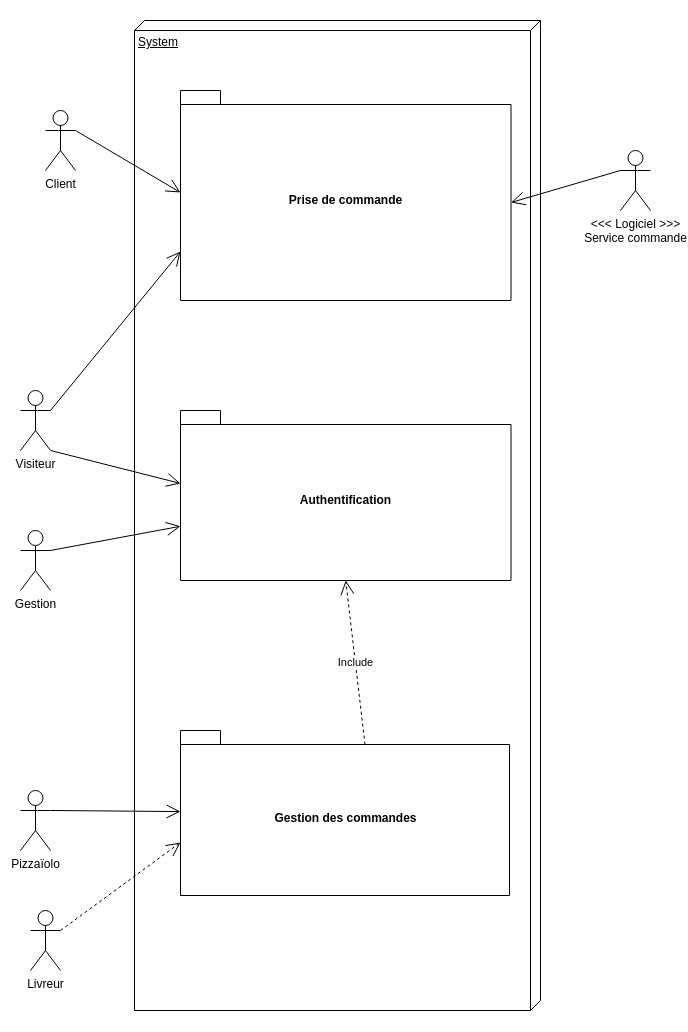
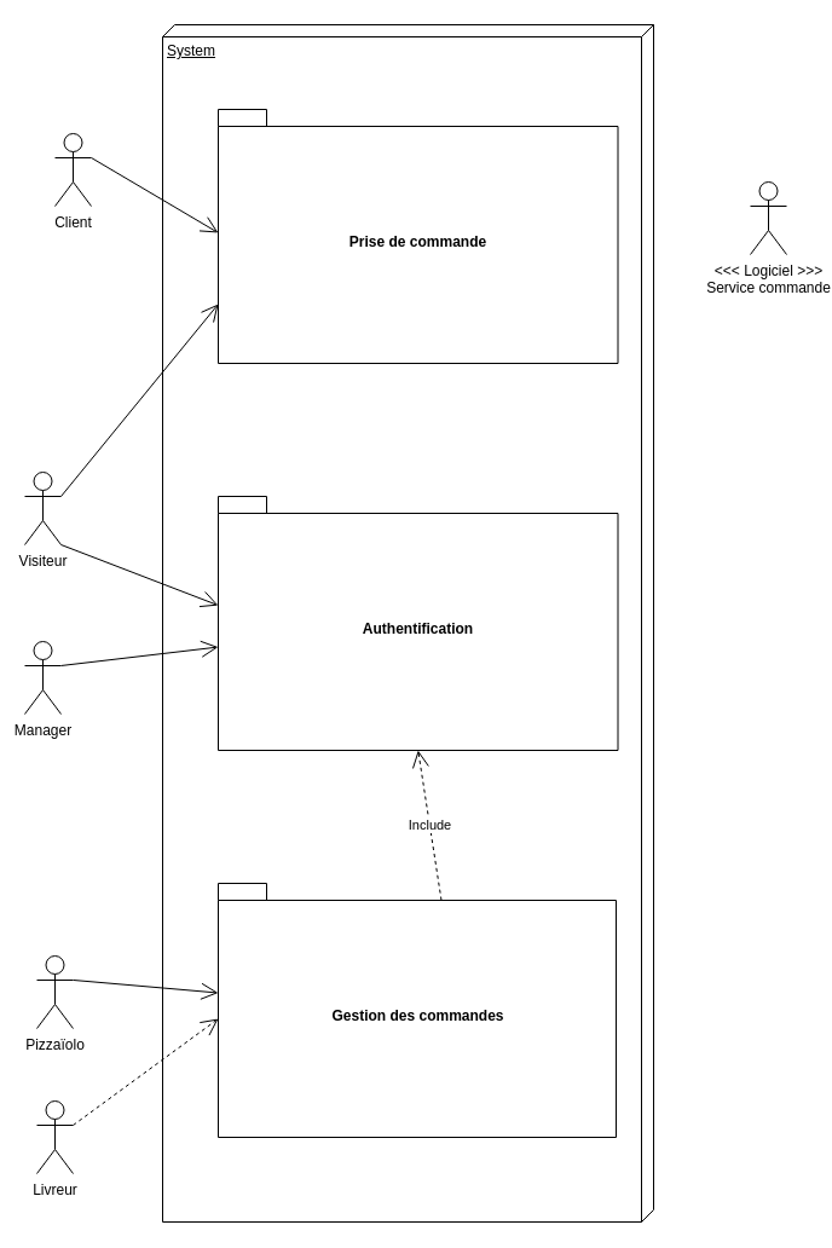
- <mxCell id="14" value="" style="endArrow=open;endFill=1;endSize=12;html=1;exitX=0;exitY=0.333;exitDx=0;exitDy=0;exitPerimeter=0;entryX=0;entryY=0;entryDx=330.5;entryDy=112;entryPerimeter=0;" parent="1" source="10" target="5" edge="1"><mxGeometry width="160" relative="1" as="geometry"><mxPoint x="630" y="277" as="sourcePoint" /><mxPoint x="720" y="300" as="targetPoint" /></mxGeometry></mxCell>
- <mxCell id="3" value="Authentification" style="shape=folder;fontStyle=1;spacingTop=10;tabWidth=40;tabHeight=14;tabPosition=left;html=1;" parent="1" vertex="1"><mxGeometry x="180" y="410" width="330.5" height="170" as="geometry" /></mxCell>
+ <mxCell id="3" value="Authentification" style="shape=folder;fontStyle=1;spacingTop=10;tabWidth=40;tabHeight=14;tabPosition=left;html=1;" parent="1" vertex="1"><mxGeometry x="180" y="410" width="330.5" height="210" as="geometry" /></mxCell>
- <mxCell id="7" value="Gestion" style="shape=umlActor;verticalLabelPosition=bottom;verticalAlign=top;html=1;" parent="1" vertex="1"><mxGeometry x="20" y="530" width="30" height="60" as="geometry" /></mxCell>
+ <mxCell id="7" value="Manager" style="shape=umlActor;verticalLabelPosition=bottom;verticalAlign=top;html=1;" parent="1" vertex="1"><mxGeometry x="20" y="530" width="30" height="60" as="geometry" /></mxCell>
- <mxCell id="4" value="Gestion des commandes" style="shape=folder;fontStyle=1;spacingTop=10;tabWidth=40;tabHeight=14;tabPosition=left;html=1;" parent="1" vertex="1"><mxGeometry x="180" y="730" width="329" height="165" as="geometry" /></mxCell>
+ <mxCell id="4" value="Gestion des commandes" style="shape=folder;fontStyle=1;spacingTop=10;tabWidth=40;tabHeight=14;tabPosition=left;html=1;" parent="1" vertex="1"><mxGeometry x="180" y="730" width="329" height="210" as="geometry" /></mxCell>
- <mxCell id="6" value="Pizzaïolo" style="shape=umlActor;verticalLabelPosition=bottom;verticalAlign=top;html=1;" parent="1" vertex="1"><mxGeometry x="20" y="790" width="30" height="60" as="geometry" /></mxCell>
+ <mxCell id="6" value="Pizzaïolo" style="shape=umlActor;verticalLabelPosition=bottom;verticalAlign=top;html=1;" parent="1" vertex="1"><mxGeometry x="30" y="790" width="30" height="60" as="geometry" /></mxCell>
